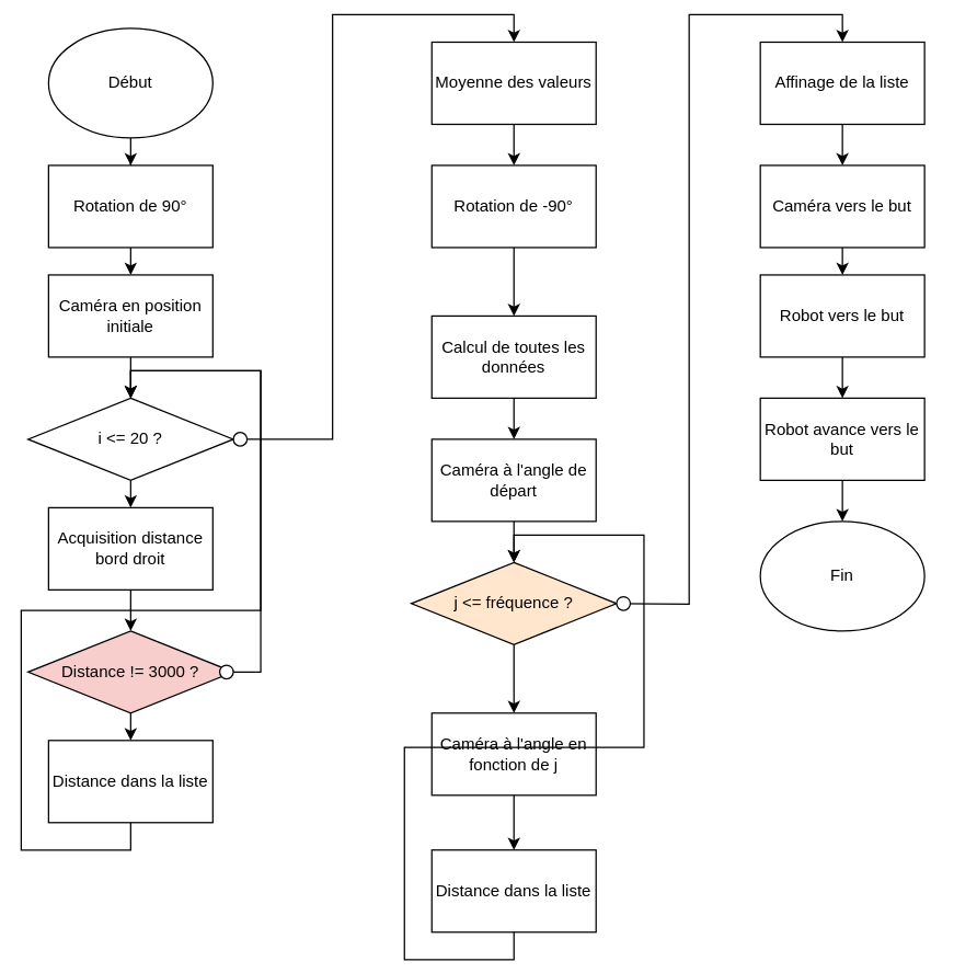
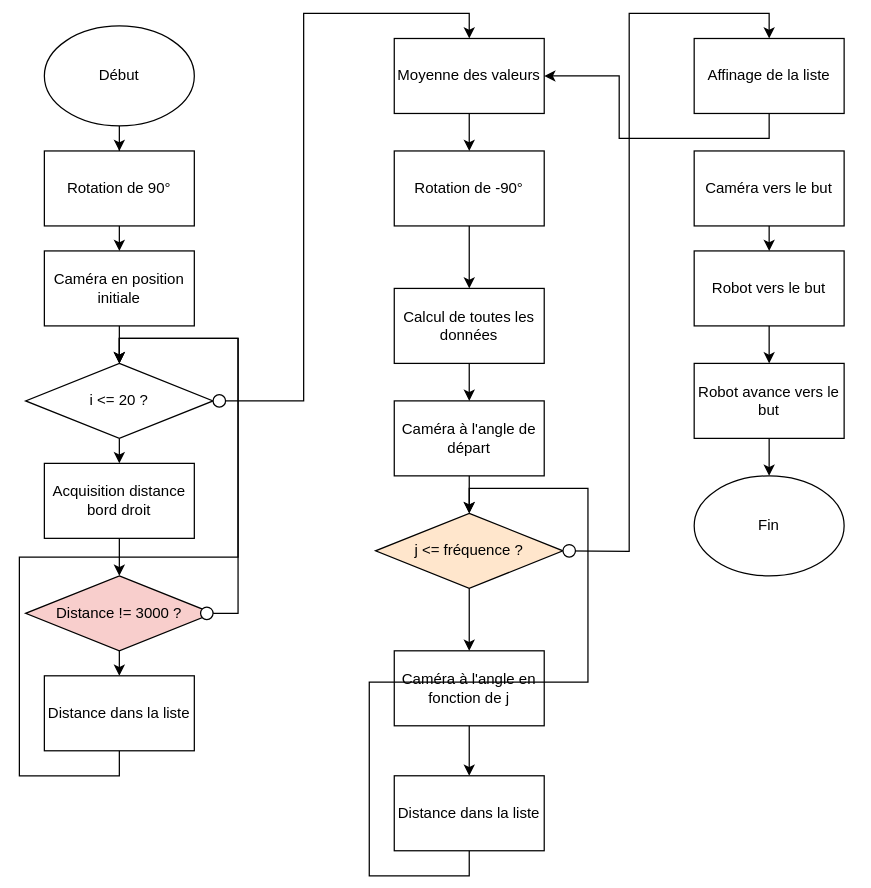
- <mxCell id="35" style="edgeStyle=orthogonalEdgeStyle;rounded=0;orthogonalLoop=1;jettySize=auto;html=1;exitX=0.5;exitY=1;exitDx=0;exitDy=0;entryX=0.5;entryY=0;entryDx=0;entryDy=0;" edge="1" parent="1" source="36" target="39"><mxGeometry relative="1" as="geometry" /></mxCell>
+ <mxCell id="35" style="edgeStyle=orthogonalEdgeStyle;rounded=0;orthogonalLoop=1;jettySize=auto;html=1;exitX=0.5;exitY=1;exitDx=0;exitDy=0;" edge="1" parent="1" source="36" target="20"><mxGeometry relative="1" as="geometry" /></mxCell>
